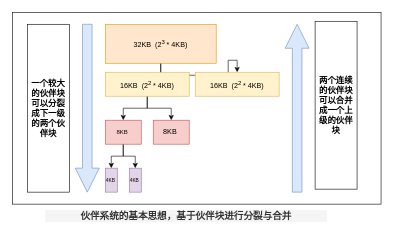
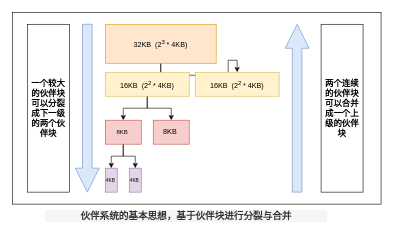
- <mxCell id="19" value="&lt;b&gt;&lt;font style=&quot;font-size: 14px&quot;&gt;两个连续的伙伴块可以合并成一个上级的伙伴块&lt;br&gt;&lt;/font&gt;&lt;/b&gt;" style="rounded=0;whiteSpace=wrap;html=1;" vertex="1" parent="1"><mxGeometry x="525" y="35" width="70" height="280" as="geometry" /></mxCell>
+ <mxCell id="19" value="&lt;b&gt;&lt;font style=&quot;font-size: 14px&quot;&gt;两个连续的伙伴块可以合并成一个上级的伙伴块&lt;br&gt;&lt;/font&gt;&lt;/b&gt;" style="rounded=0;whiteSpace=wrap;html=1;" vertex="1" parent="1"><mxGeometry x="535" y="40" width="70" height="280" as="geometry" /></mxCell>
